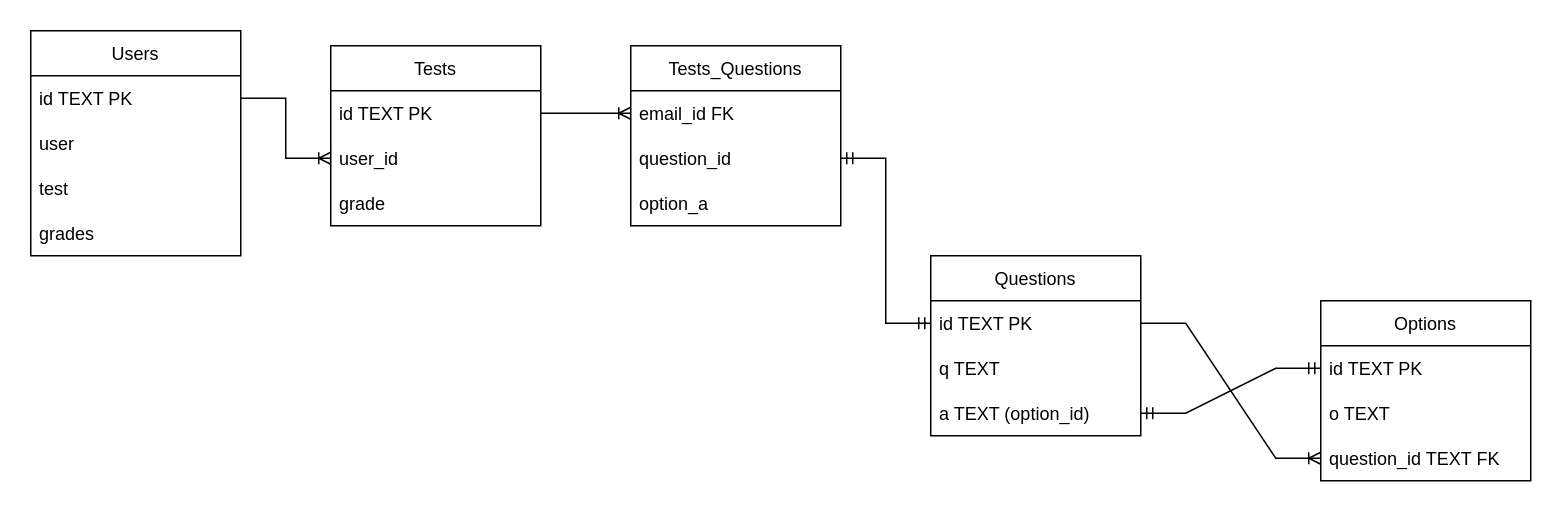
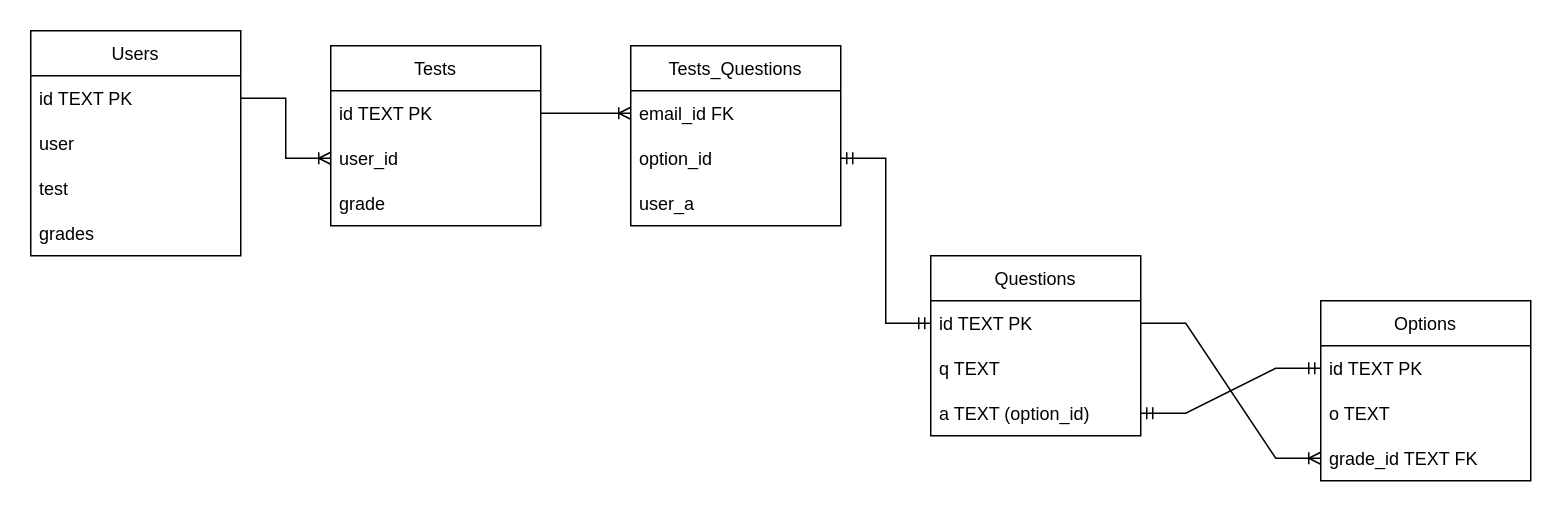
- <mxCell id="24" value="question_id" style="text;strokeColor=none;fillColor=none;align=left;verticalAlign=middle;spacingLeft=4;spacingRight=4;overflow=hidden;points=[[0,0.5],[1,0.5]];portConstraint=eastwest;rotatable=0;" vertex="1" parent="22"><mxGeometry y="60" width="140" height="30" as="geometry" /></mxCell>
+ <mxCell id="24" value="option_id" style="text;strokeColor=none;fillColor=none;align=left;verticalAlign=middle;spacingLeft=4;spacingRight=4;overflow=hidden;points=[[0,0.5],[1,0.5]];portConstraint=eastwest;rotatable=0;" vertex="1" parent="22"><mxGeometry y="60" width="140" height="30" as="geometry" /></mxCell>
- <mxCell id="25" value="option_a" style="text;strokeColor=none;fillColor=none;align=left;verticalAlign=middle;spacingLeft=4;spacingRight=4;overflow=hidden;points=[[0,0.5],[1,0.5]];portConstraint=eastwest;rotatable=0;" vertex="1" parent="22"><mxGeometry y="90" width="140" height="30" as="geometry" /></mxCell>
+ <mxCell id="25" value="user_a" style="text;strokeColor=none;fillColor=none;align=left;verticalAlign=middle;spacingLeft=4;spacingRight=4;overflow=hidden;points=[[0,0.5],[1,0.5]];portConstraint=eastwest;rotatable=0;" vertex="1" parent="22"><mxGeometry y="90" width="140" height="30" as="geometry" /></mxCell>
- <mxCell id="9" value="question_id TEXT FK" style="text;strokeColor=none;fillColor=none;align=left;verticalAlign=middle;spacingLeft=4;spacingRight=4;overflow=hidden;points=[[0,0.5],[1,0.5]];portConstraint=eastwest;rotatable=0;" parent="6" vertex="1"><mxGeometry y="90" width="140" height="30" as="geometry" /></mxCell>
+ <mxCell id="9" value="grade_id TEXT FK" style="text;strokeColor=none;fillColor=none;align=left;verticalAlign=middle;spacingLeft=4;spacingRight=4;overflow=hidden;points=[[0,0.5],[1,0.5]];portConstraint=eastwest;rotatable=0;" parent="6" vertex="1"><mxGeometry y="90" width="140" height="30" as="geometry" /></mxCell>
